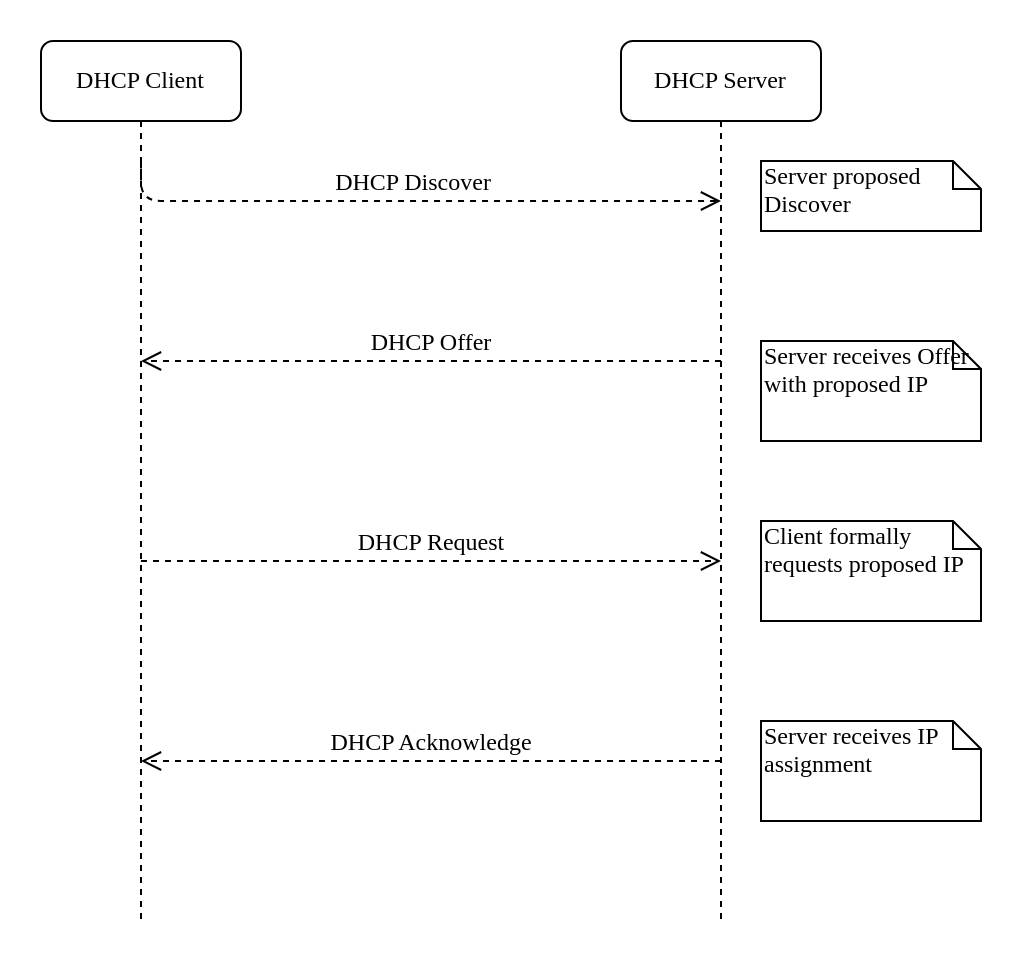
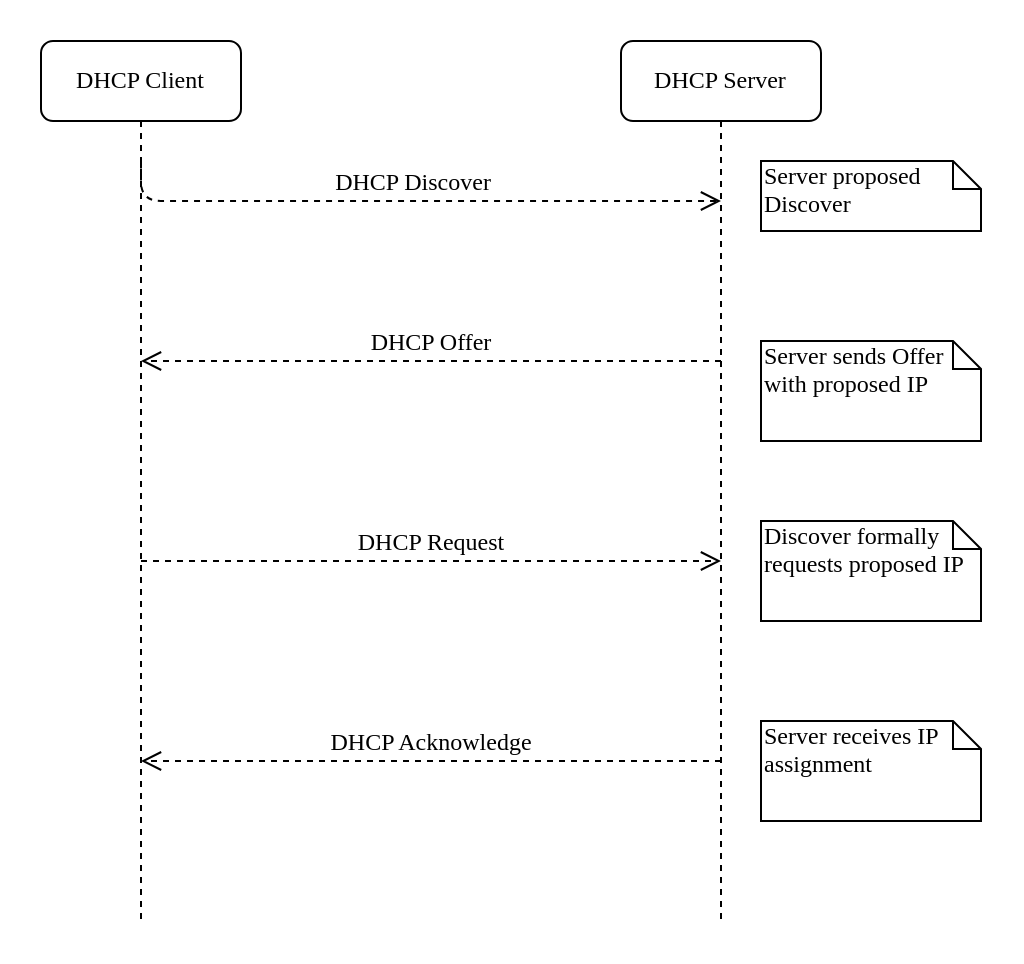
- <mxCell id="7" value="Server receives Offer with proposed IP" style="shape=note;whiteSpace=wrap;html=1;size=14;verticalAlign=top;align=left;spacingTop=-6;rounded=0;shadow=0;comic=0;labelBackgroundColor=none;strokeWidth=1;fontFamily=Verdana;fontSize=12" vertex="1" parent="1"><mxGeometry x="380" y="170" width="110" height="50" as="geometry" /></mxCell>
+ <mxCell id="7" value="Server sends Offer with proposed IP" style="shape=note;whiteSpace=wrap;html=1;size=14;verticalAlign=top;align=left;spacingTop=-6;rounded=0;shadow=0;comic=0;labelBackgroundColor=none;strokeWidth=1;fontFamily=Verdana;fontSize=12" vertex="1" parent="1"><mxGeometry x="380" y="170" width="110" height="50" as="geometry" /></mxCell>
- <mxCell id="9" value="Client formally requests proposed IP" style="shape=note;whiteSpace=wrap;html=1;size=14;verticalAlign=top;align=left;spacingTop=-6;rounded=0;shadow=0;comic=0;labelBackgroundColor=none;strokeWidth=1;fontFamily=Verdana;fontSize=12" vertex="1" parent="1"><mxGeometry x="380" y="260" width="110" height="50" as="geometry" /></mxCell>
+ <mxCell id="9" value="Discover formally requests proposed IP" style="shape=note;whiteSpace=wrap;html=1;size=14;verticalAlign=top;align=left;spacingTop=-6;rounded=0;shadow=0;comic=0;labelBackgroundColor=none;strokeWidth=1;fontFamily=Verdana;fontSize=12" vertex="1" parent="1"><mxGeometry x="380" y="260" width="110" height="50" as="geometry" /></mxCell>
